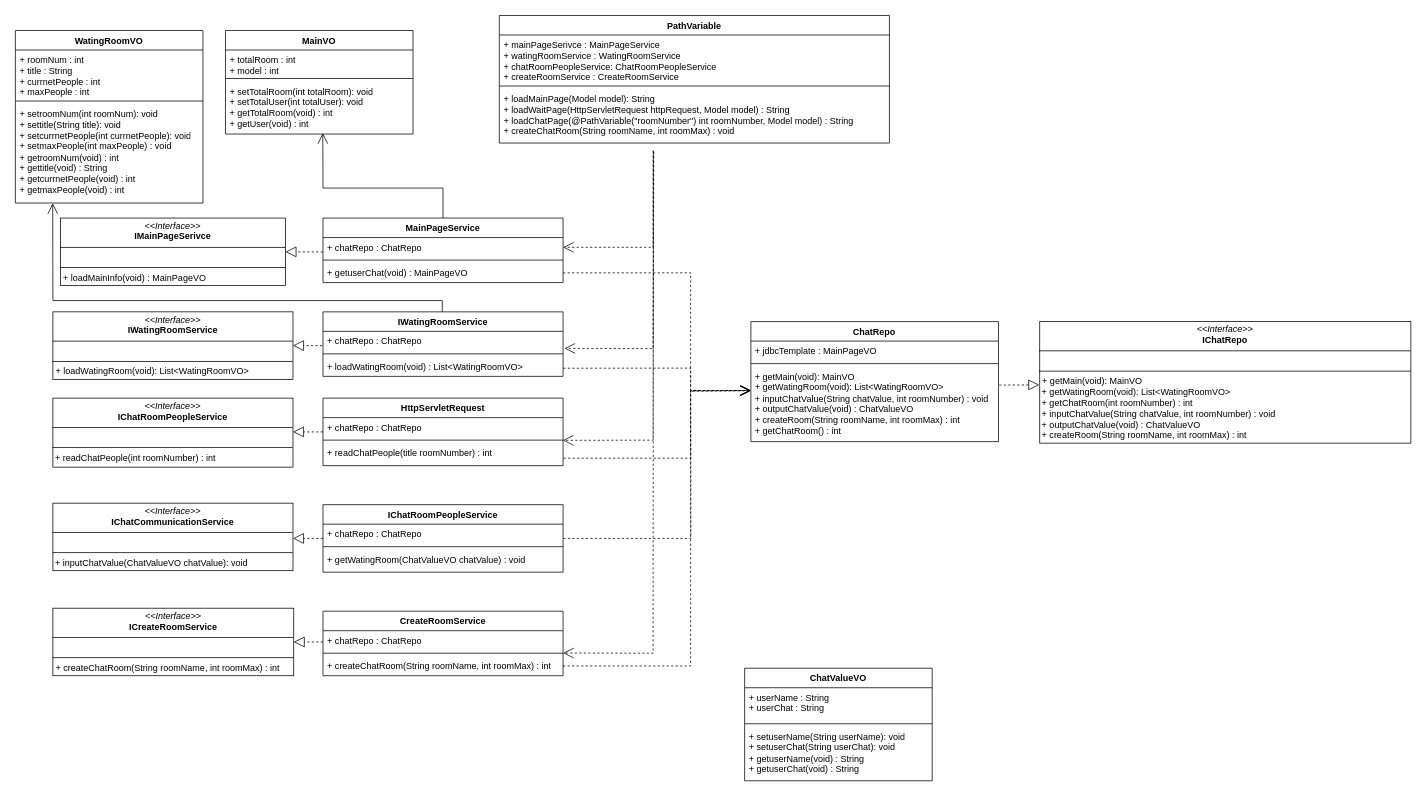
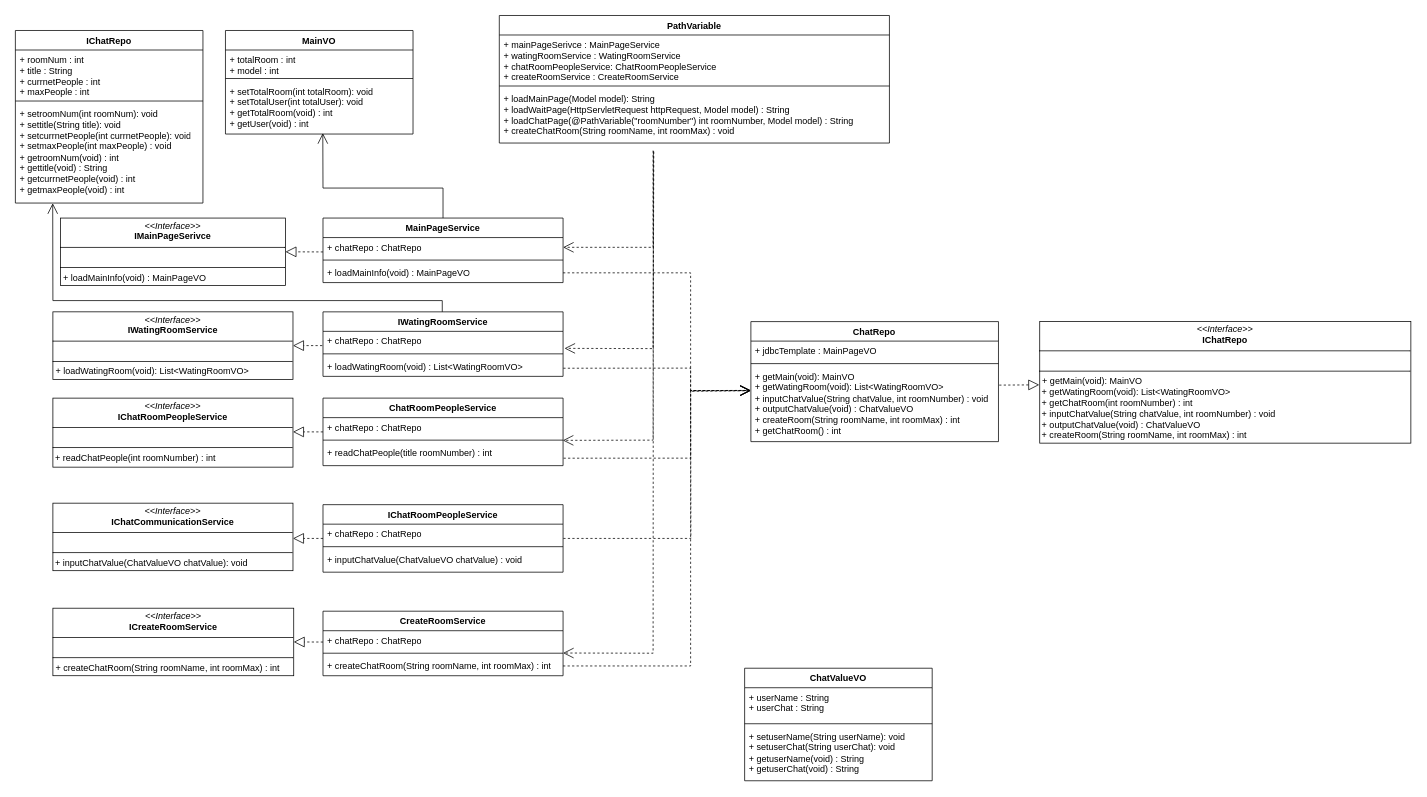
- <mxCell id="18" value="WatingRoomVO" style="swimlane;fontStyle=1;align=center;verticalAlign=top;childLayout=stackLayout;horizontal=1;startSize=26;horizontalStack=0;resizeParent=1;resizeParentMax=0;resizeLast=0;collapsible=1;marginBottom=0;whiteSpace=wrap;html=1;" parent="1" vertex="1"><mxGeometry x="20" y="40" width="250" height="230" as="geometry" /></mxCell>
+ <mxCell id="18" value="IChatRepo" style="swimlane;fontStyle=1;align=center;verticalAlign=top;childLayout=stackLayout;horizontal=1;startSize=26;horizontalStack=0;resizeParent=1;resizeParentMax=0;resizeLast=0;collapsible=1;marginBottom=0;whiteSpace=wrap;html=1;" parent="1" vertex="1"><mxGeometry x="20" y="40" width="250" height="230" as="geometry" /></mxCell>
- <mxCell id="5" value="+ getuserChat(void) : MainPageVO" style="text;strokeColor=none;fillColor=none;align=left;verticalAlign=top;spacingLeft=4;spacingRight=4;overflow=hidden;rotatable=0;points=[[0,0.5],[1,0.5]];portConstraint=eastwest;whiteSpace=wrap;html=1;" parent="2" vertex="1"><mxGeometry y="60" width="320" height="26" as="geometry" /></mxCell>
+ <mxCell id="5" value="+ loadMainInfo(void) : MainPageVO" style="text;strokeColor=none;fillColor=none;align=left;verticalAlign=top;spacingLeft=4;spacingRight=4;overflow=hidden;rotatable=0;points=[[0,0.5],[1,0.5]];portConstraint=eastwest;whiteSpace=wrap;html=1;" parent="2" vertex="1"><mxGeometry y="60" width="320" height="26" as="geometry" /></mxCell>
- <mxCell id="51" value="HttpServletRequest" style="swimlane;fontStyle=1;align=center;verticalAlign=top;childLayout=stackLayout;horizontal=1;startSize=26;horizontalStack=0;resizeParent=1;resizeParentMax=0;resizeLast=0;collapsible=1;marginBottom=0;whiteSpace=wrap;html=1;" parent="1" vertex="1"><mxGeometry x="430" y="530" width="320" height="90" as="geometry" /></mxCell>
+ <mxCell id="51" value="ChatRoomPeopleService" style="swimlane;fontStyle=1;align=center;verticalAlign=top;childLayout=stackLayout;horizontal=1;startSize=26;horizontalStack=0;resizeParent=1;resizeParentMax=0;resizeLast=0;collapsible=1;marginBottom=0;whiteSpace=wrap;html=1;" parent="1" vertex="1"><mxGeometry x="430" y="530" width="320" height="90" as="geometry" /></mxCell>
- <mxCell id="48" value="&lt;div style=&quot;&quot;&gt;&lt;span style=&quot;background-color: initial;&quot;&gt;+ getWatingRoom(ChatValueVO chatValue)&amp;nbsp;&lt;/span&gt;&lt;span style=&quot;background-color: initial;&quot;&gt;: void&lt;/span&gt;&lt;br&gt;&lt;/div&gt;" style="text;strokeColor=none;fillColor=none;align=left;verticalAlign=top;spacingLeft=4;spacingRight=4;overflow=hidden;rotatable=0;points=[[0,0.5],[1,0.5]];portConstraint=eastwest;whiteSpace=wrap;html=1;" parent="45" vertex="1"><mxGeometry y="60" width="320" height="30" as="geometry" /></mxCell>
+ <mxCell id="48" value="&lt;div style=&quot;&quot;&gt;&lt;span style=&quot;background-color: initial;&quot;&gt;+ inputChatValue(ChatValueVO chatValue)&amp;nbsp;&lt;/span&gt;&lt;span style=&quot;background-color: initial;&quot;&gt;: void&lt;/span&gt;&lt;br&gt;&lt;/div&gt;" style="text;strokeColor=none;fillColor=none;align=left;verticalAlign=top;spacingLeft=4;spacingRight=4;overflow=hidden;rotatable=0;points=[[0,0.5],[1,0.5]];portConstraint=eastwest;whiteSpace=wrap;html=1;" parent="45" vertex="1"><mxGeometry y="60" width="320" height="30" as="geometry" /></mxCell>
